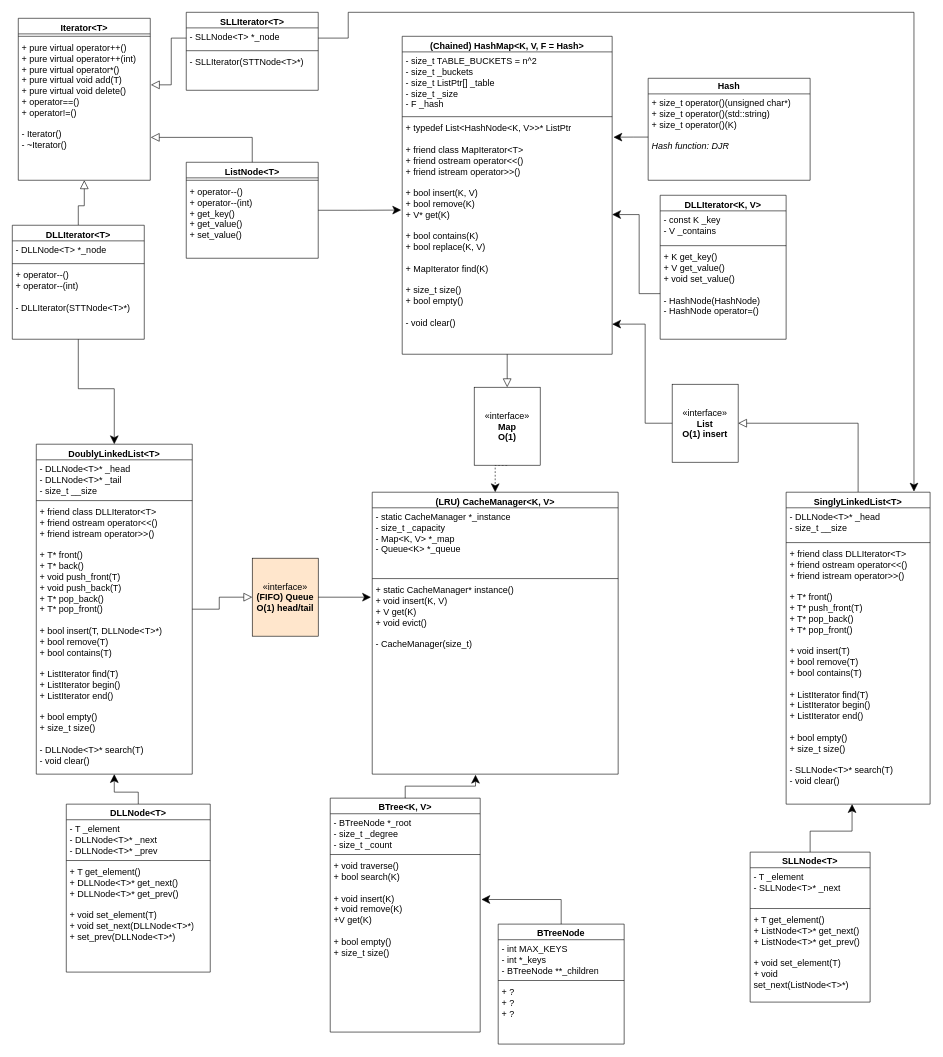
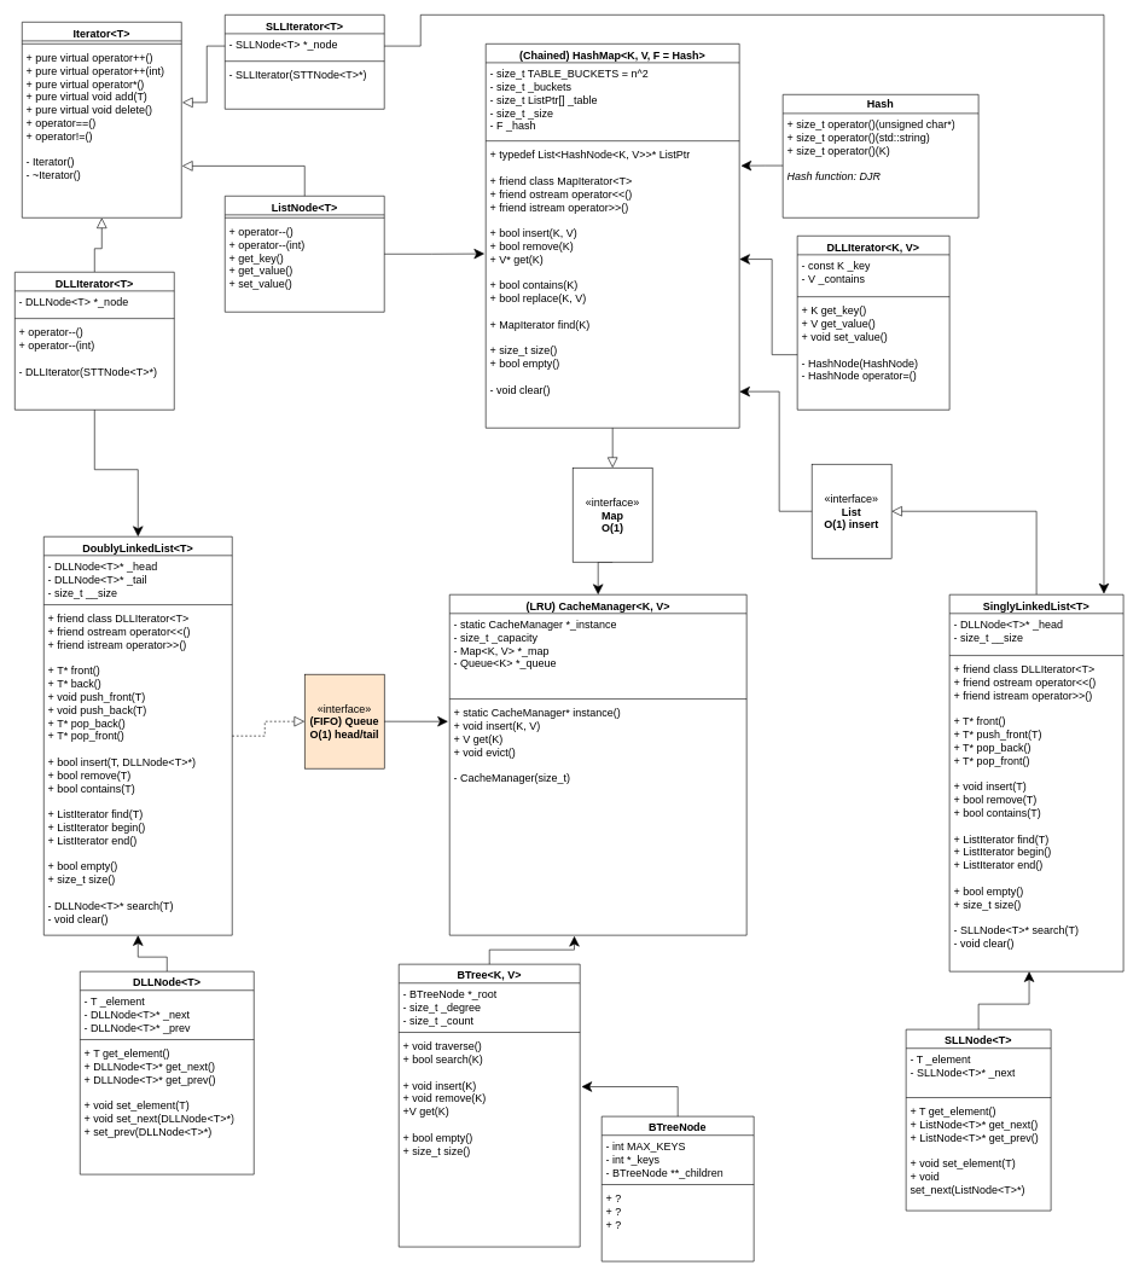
- <mxCell id="62" style="edgeStyle=orthogonalEdgeStyle;rounded=0;orthogonalLoop=1;jettySize=auto;html=1;exitX=0.5;exitY=1;exitDx=0;exitDy=0;entryX=0.5;entryY=0;entryDx=0;entryDy=0;endSize=12;dashed=1;" edge="1" parent="1" source="63" target="22"><mxGeometry relative="1" as="geometry" /></mxCell>
+ <mxCell id="62" style="edgeStyle=orthogonalEdgeStyle;rounded=0;orthogonalLoop=1;jettySize=auto;html=1;exitX=0.5;exitY=1;exitDx=0;exitDy=0;entryX=0.5;entryY=0;entryDx=0;entryDy=0;endSize=12;" edge="1" parent="1" source="63" target="22"><mxGeometry relative="1" as="geometry" /></mxCell>
- <mxCell id="13" style="edgeStyle=orthogonalEdgeStyle;rounded=0;orthogonalLoop=1;jettySize=auto;html=1;exitX=1;exitY=0.5;exitDx=0;exitDy=0;entryX=0;entryY=0.5;entryDx=0;entryDy=0;endSize=12;endArrow=block;endFill=0;" edge="1" parent="1" source="14" target="57"><mxGeometry relative="1" as="geometry" /></mxCell>
+ <mxCell id="13" style="edgeStyle=orthogonalEdgeStyle;rounded=0;orthogonalLoop=1;jettySize=auto;html=1;exitX=1;exitY=0.5;exitDx=0;exitDy=0;entryX=0;entryY=0.5;entryDx=0;entryDy=0;endSize=12;endArrow=block;endFill=0;dashed=1;" edge="1" parent="1" source="14" target="57"><mxGeometry relative="1" as="geometry" /></mxCell>
